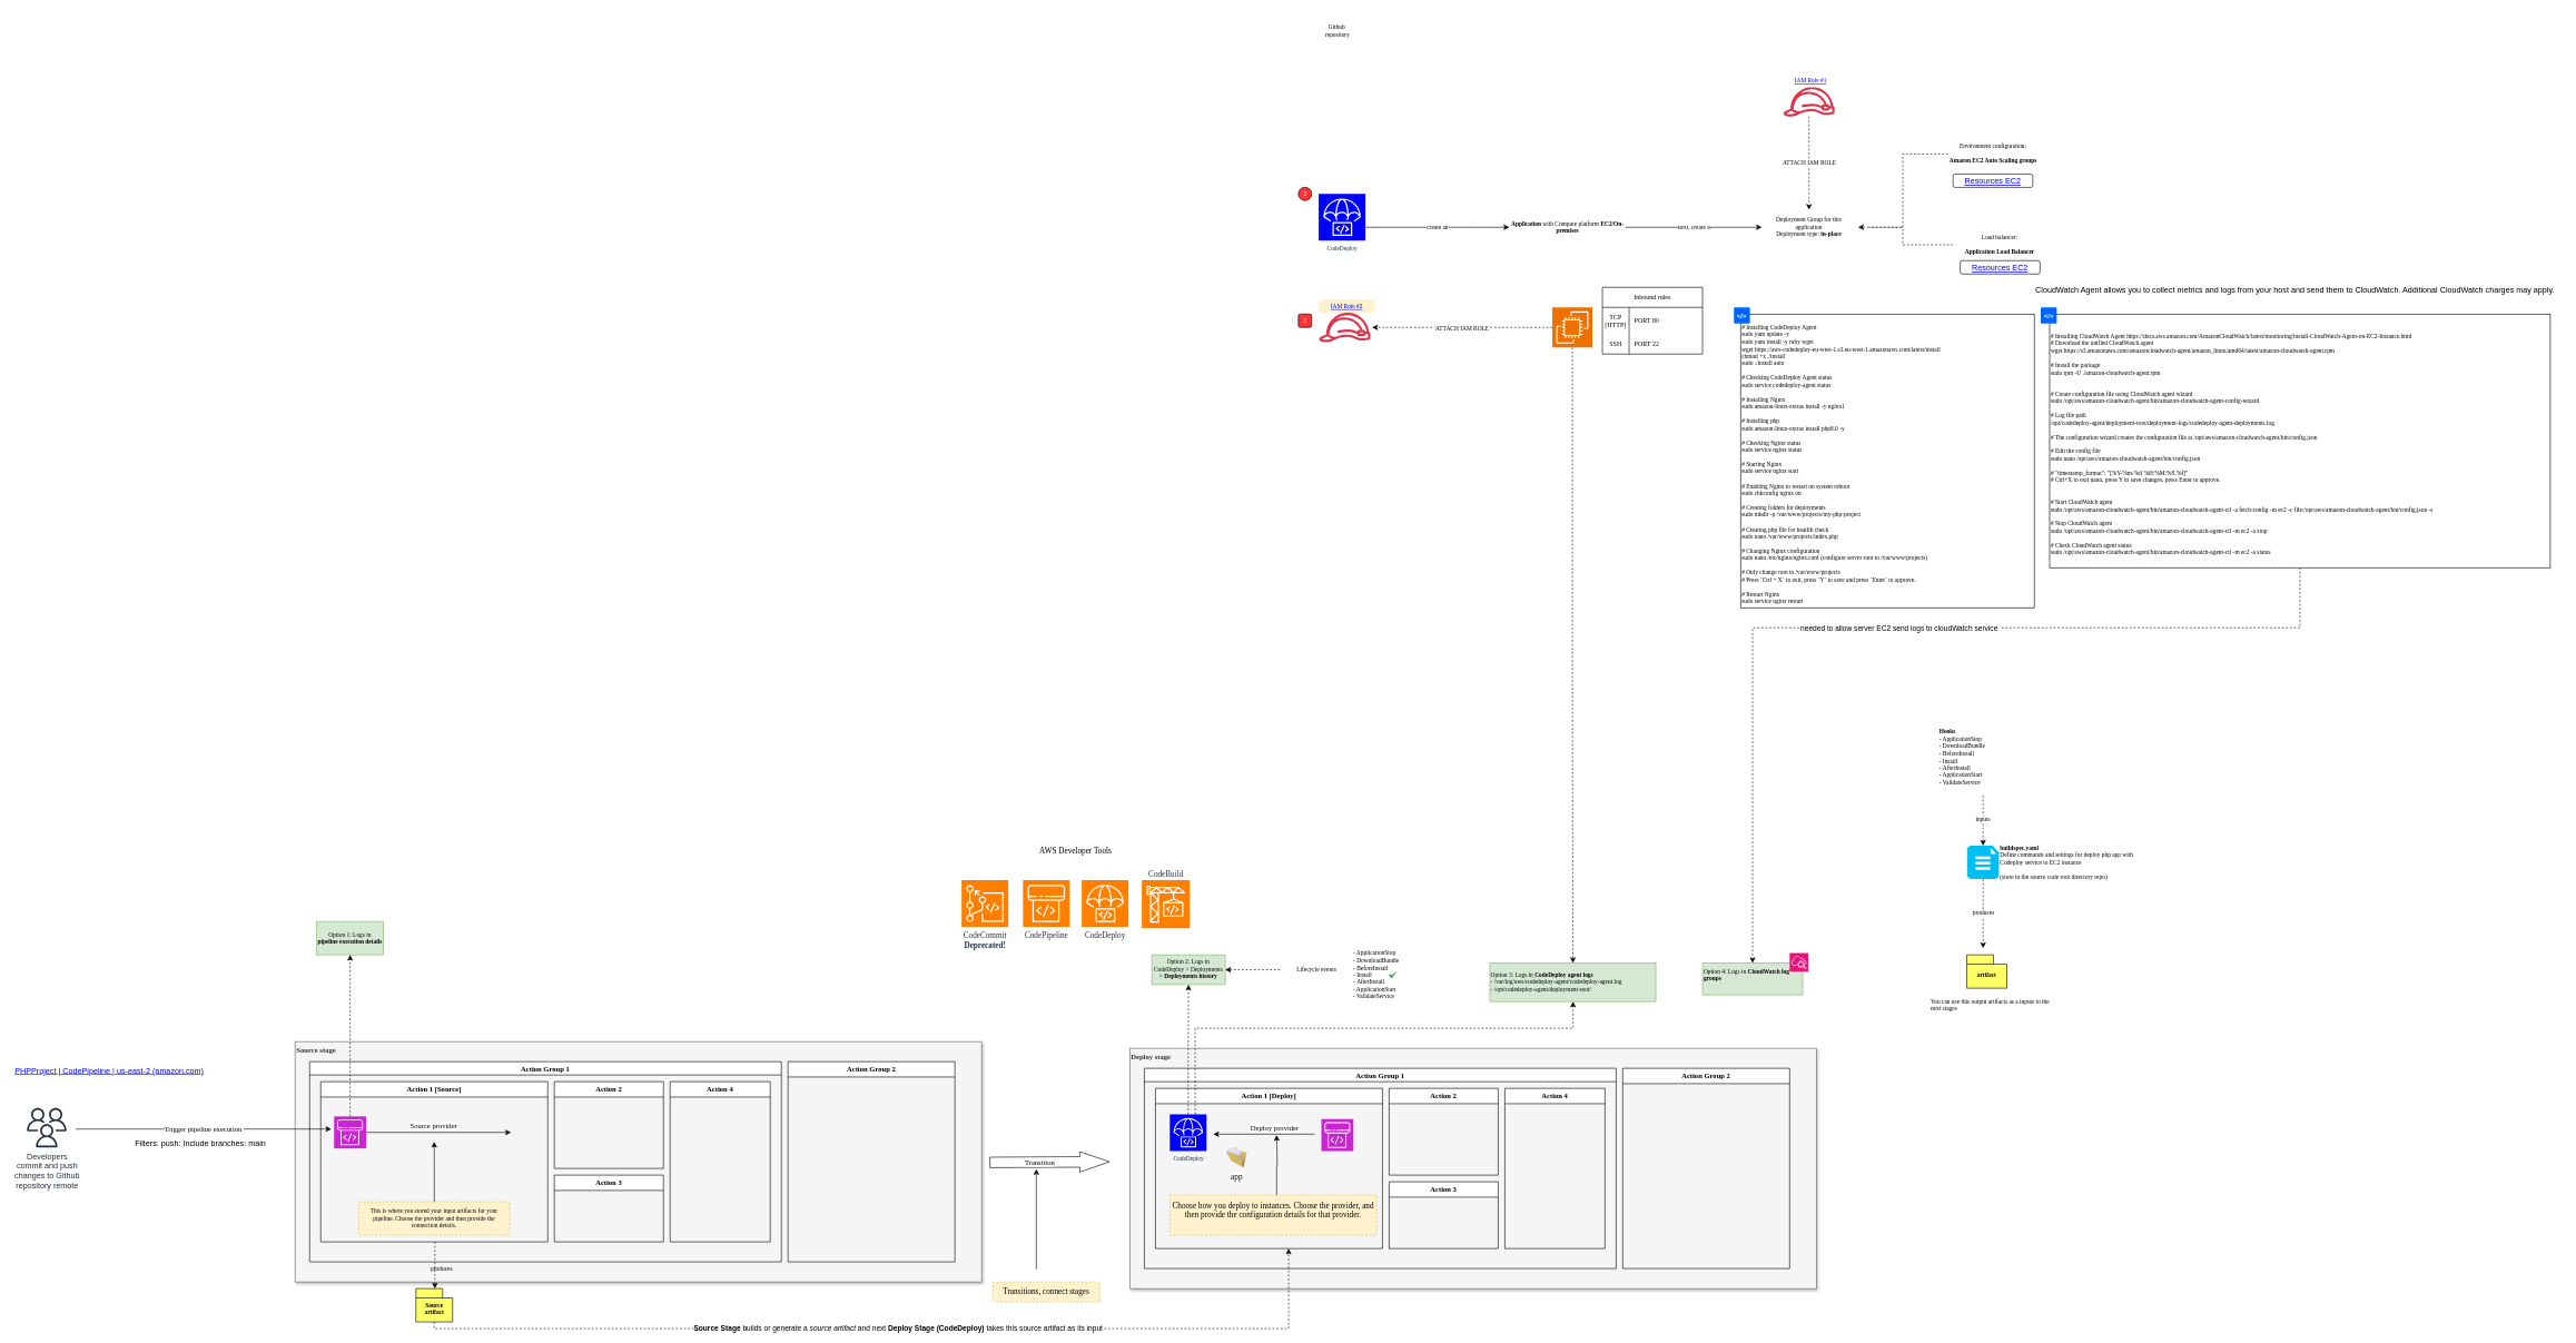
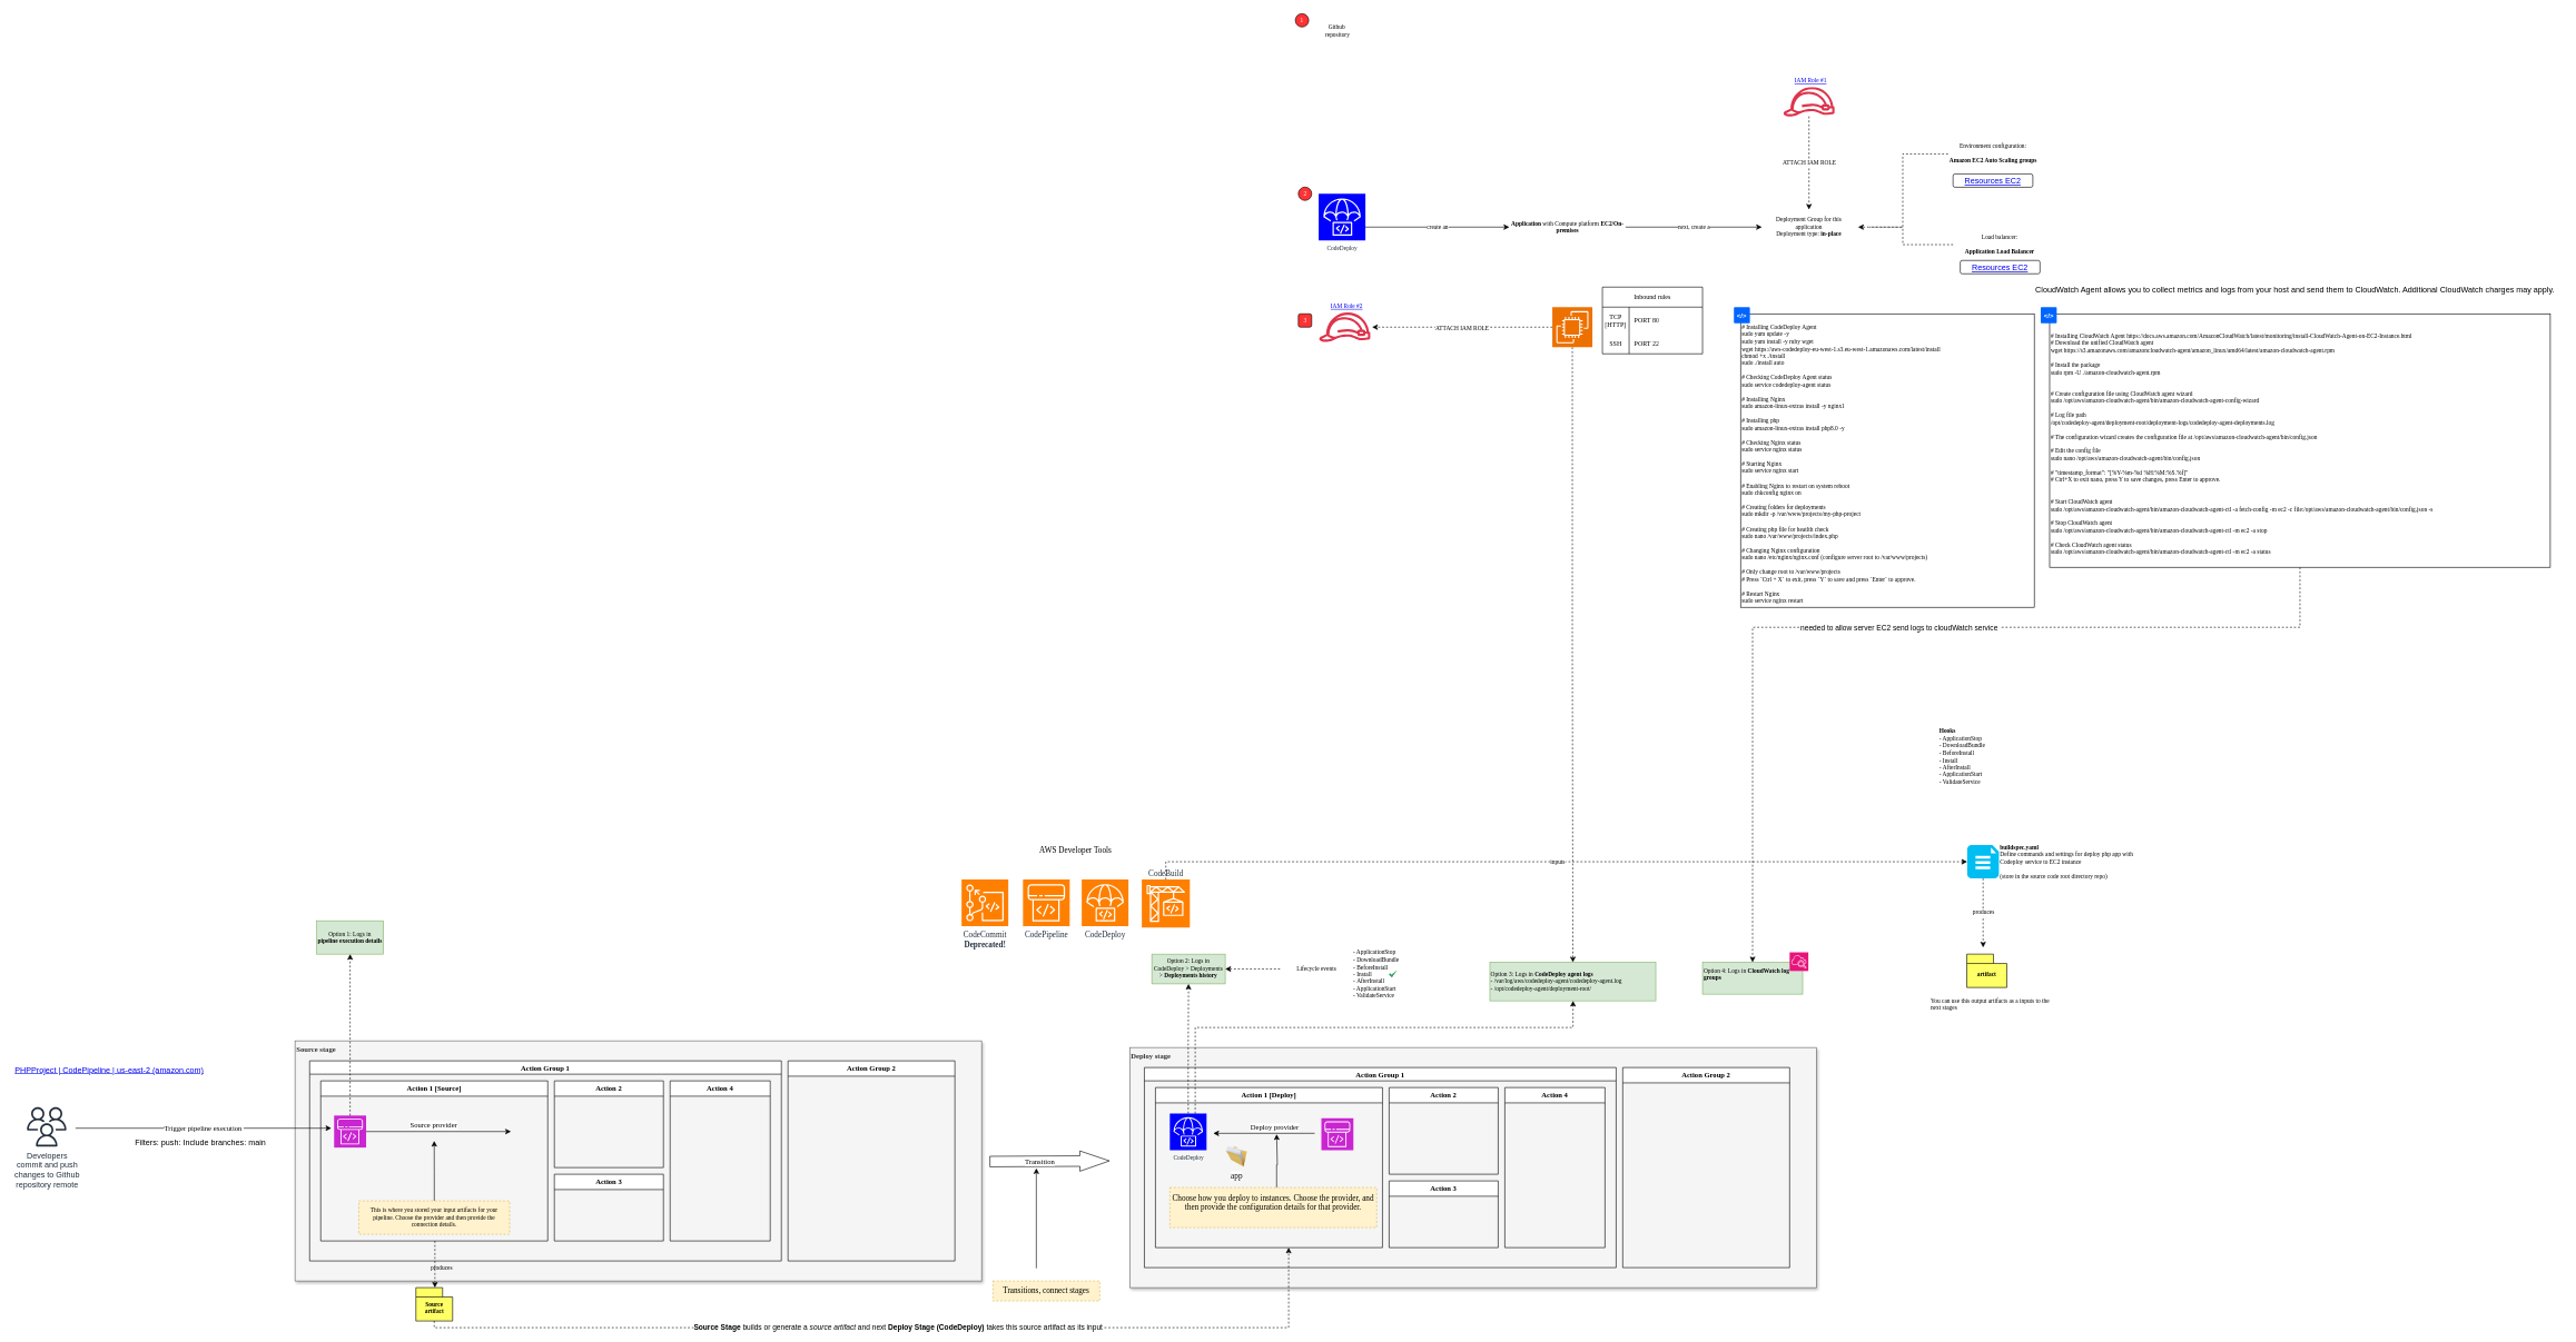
+ <mxCell id="75" value="1" style="ellipse;whiteSpace=wrap;html=1;aspect=fixed;fillColor=#FF3333;fontColor=#FFFFFF;fontSize=9;fontFamily=Roboto Mono;fontSource=https%3A%2F%2Ffonts.googleapis.com%2Fcss%3Ffamily%3DRoboto%2BMono;" vertex="1" parent="1"><mxGeometry x="1940" y="20" width="20" height="20" as="geometry" /></mxCell>
- <mxCell id="92" value="IAM Role #2" style="fontColor=#0000EE;fontStyle=4;rounded=1;overflow=hidden;spacing=10;strokeColor=none;fontFamily=Roboto Mono;fontSource=https%3A%2F%2Ffonts.googleapis.com%2Fcss%3Ffamily%3DRoboto%2BMono;fontSize=9;fillColor=#fff2cc;" vertex="1" parent="1"><mxGeometry x="1975" y="448" width="84.5" height="20" as="geometry" /></mxCell>
+ <mxCell id="92" value="IAM Role #2" style="fontColor=#0000EE;fontStyle=4;rounded=1;overflow=hidden;spacing=10;strokeColor=none;fontFamily=Roboto Mono;fontSource=https%3A%2F%2Ffonts.googleapis.com%2Fcss%3Ffamily%3DRoboto%2BMono;fontSize=9;" vertex="1" parent="1"><mxGeometry x="1975" y="448" width="84.5" height="20" as="geometry" /></mxCell>
- <mxCell id="39" value="inputs" style="edgeStyle=orthogonalEdgeStyle;rounded=0;orthogonalLoop=1;jettySize=auto;html=1;dashed=1;startArrow=classic;startFill=1;endArrow=none;endFill=0;fontFamily=Roboto Mono;fontSource=https%3A%2F%2Ffonts.googleapis.com%2Fcss%3Ffamily%3DRoboto%2BMono;fontSize=9;" edge="1" parent="1" source="41" target="42"><mxGeometry relative="1" as="geometry" /></mxCell>
+ <mxCell id="39" value="inputs" style="edgeStyle=orthogonalEdgeStyle;rounded=0;orthogonalLoop=1;jettySize=auto;html=1;dashed=1;startArrow=classic;startFill=1;endArrow=none;endFill=0;fontFamily=Roboto Mono;fontSource=https%3A%2F%2Ffonts.googleapis.com%2Fcss%3Ffamily%3DRoboto%2BMono;fontSize=9;" edge="1" parent="1" source="41" target="29"><mxGeometry relative="1" as="geometry" /></mxCell>
- <mxCell id="27" value="&lt;div&gt;Choose how you deploy to instances. Choose the provider, and then provide the configuration details for that provider.&lt;/div&gt;&lt;div&gt;&lt;br&gt;&lt;/div&gt;" style="text;html=1;align=center;verticalAlign=middle;whiteSpace=wrap;rounded=0;strokeColor=#d6b656;dashed=1;fillColor=#fff2cc;fontFamily=Roboto Mono;fontSource=https%3A%2F%2Ffonts.googleapis.com%2Fcss%3Ffamily%3DRoboto%2BMono;" vertex="1" parent="1"><mxGeometry x="1752" y="1790" width="310" height="60" as="geometry" /></mxCell>
+ <mxCell id="27" value="&lt;div&gt;Choose how you deploy to instances. Choose the provider, and then provide the configuration details for that provider.&lt;/div&gt;&lt;div&gt;&lt;br&gt;&lt;/div&gt;" style="text;html=1;align=center;verticalAlign=middle;whiteSpace=wrap;rounded=0;strokeColor=#d6b656;dashed=1;fillColor=#fff2cc;fontFamily=Roboto Mono;fontSource=https%3A%2F%2Ffonts.googleapis.com%2Fcss%3Ffamily%3DRoboto%2BMono;" vertex="1" parent="1"><mxGeometry x="1752" y="1780" width="310" height="60" as="geometry" /></mxCell>
